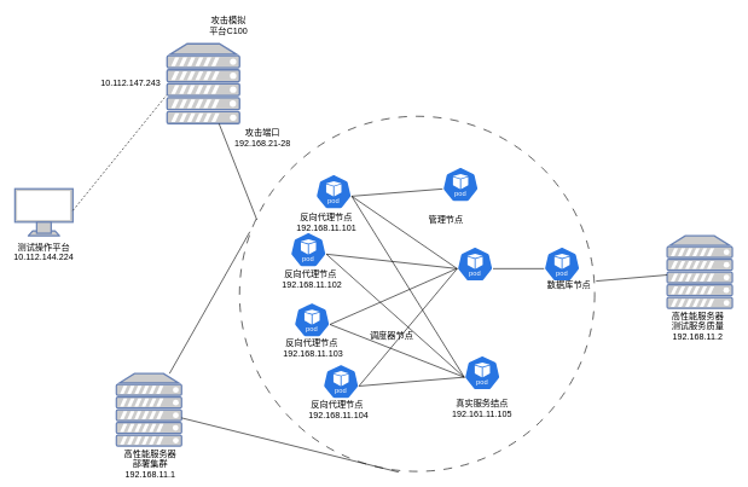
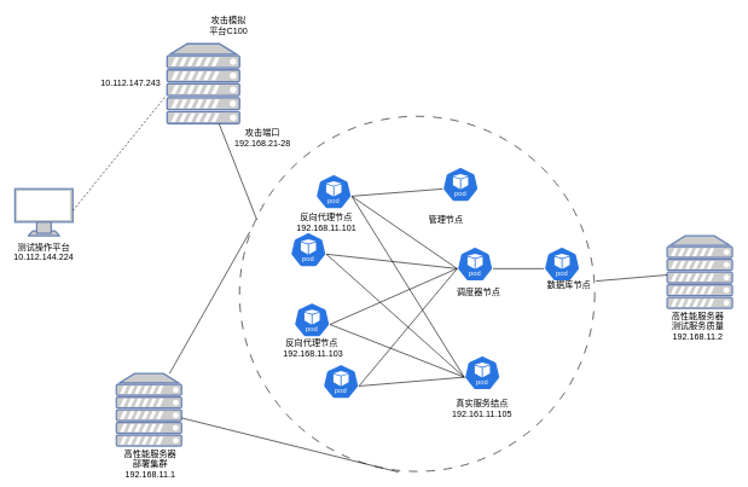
- <mxCell id="19" value="反向代理节点&amp;nbsp;&lt;div&gt;192.168.11.102&lt;/div&gt;" style="text;html=1;align=center;verticalAlign=middle;whiteSpace=wrap;rounded=0;" vertex="1" parent="1"><mxGeometry x="400" y="370" width="60" height="30" as="geometry" /></mxCell>
- <mxCell id="27" value="&lt;div&gt;调度器节点&lt;/div&gt;" style="text;html=1;align=center;verticalAlign=middle;whiteSpace=wrap;rounded=0;" vertex="1" parent="1"><mxGeometry x="505" y="449" width="70" height="28" as="geometry" /></mxCell>
+ <mxCell id="27" value="&lt;div&gt;调度器节点&lt;/div&gt;" style="text;html=1;align=center;verticalAlign=middle;whiteSpace=wrap;rounded=0;" vertex="1" parent="1"><mxGeometry x="625" y="389" width="70" height="28" as="geometry" /></mxCell>
- <mxCell id="21" value="反向代理节点&lt;div&gt;&amp;nbsp;192.168.11.104&lt;/div&gt;" style="text;html=1;align=center;verticalAlign=middle;whiteSpace=wrap;rounded=0;" vertex="1" parent="1"><mxGeometry x="435" y="550" width="60" height="30" as="geometry" /></mxCell>
